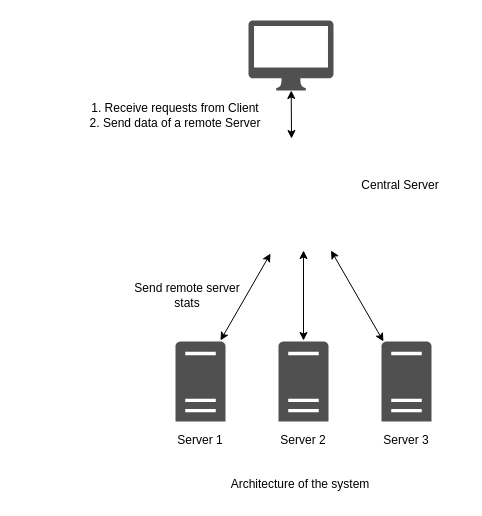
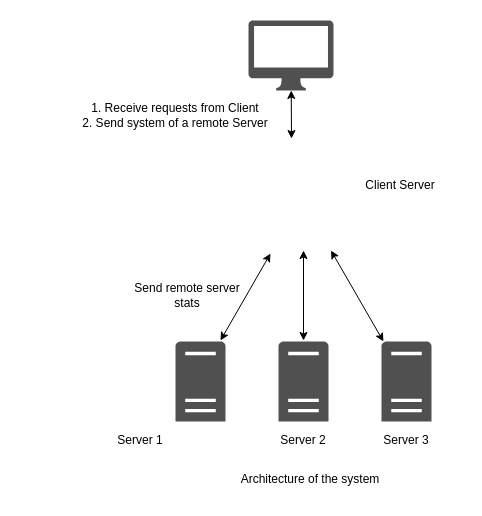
- <mxCell id="16" value="1. Receive requests from Client&lt;br&gt;2. Send data of a remote Server" style="text;html=1;strokeColor=none;fillColor=none;align=center;verticalAlign=middle;whiteSpace=wrap;rounded=0;" vertex="1" parent="1"><mxGeometry x="20" y="80" width="310" height="70" as="geometry" /></mxCell>
+ <mxCell id="16" value="1. Receive requests from Client&lt;br&gt;2. Send system of a remote Server" style="text;html=1;strokeColor=none;fillColor=none;align=center;verticalAlign=middle;whiteSpace=wrap;rounded=0;" vertex="1" parent="1"><mxGeometry x="20" y="80" width="310" height="70" as="geometry" /></mxCell>
- <mxCell id="6" value="Central Server" style="text;html=1;strokeColor=none;fillColor=none;align=center;verticalAlign=middle;whiteSpace=wrap;rounded=0;" vertex="1" parent="1"><mxGeometry x="340" y="175" width="120" height="20" as="geometry" /></mxCell>
+ <mxCell id="6" value="Client Server" style="text;html=1;strokeColor=none;fillColor=none;align=center;verticalAlign=middle;whiteSpace=wrap;rounded=0;" vertex="1" parent="1"><mxGeometry x="340" y="175" width="120" height="20" as="geometry" /></mxCell>
- <mxCell id="2" value="Server 1" style="text;html=1;strokeColor=none;fillColor=none;align=center;verticalAlign=middle;whiteSpace=wrap;rounded=0;" vertex="1" parent="1"><mxGeometry x="165" y="430" width="70" height="20" as="geometry" /></mxCell>
+ <mxCell id="2" value="Server 1" style="text;html=1;strokeColor=none;fillColor=none;align=center;verticalAlign=middle;whiteSpace=wrap;rounded=0;" vertex="1" parent="1"><mxGeometry x="105" y="430" width="70" height="20" as="geometry" /></mxCell>
- <mxCell id="17" value="Architecture of the system" style="text;html=1;strokeColor=none;fillColor=none;align=center;verticalAlign=middle;whiteSpace=wrap;rounded=0;" vertex="1" parent="1"><mxGeometry x="210" y="474" width="180" height="20" as="geometry" /></mxCell>
+ <mxCell id="17" value="Architecture of the system" style="text;html=1;strokeColor=none;fillColor=none;align=center;verticalAlign=middle;whiteSpace=wrap;rounded=0;" vertex="1" parent="1"><mxGeometry x="220" y="469" width="180" height="20" as="geometry" /></mxCell>
